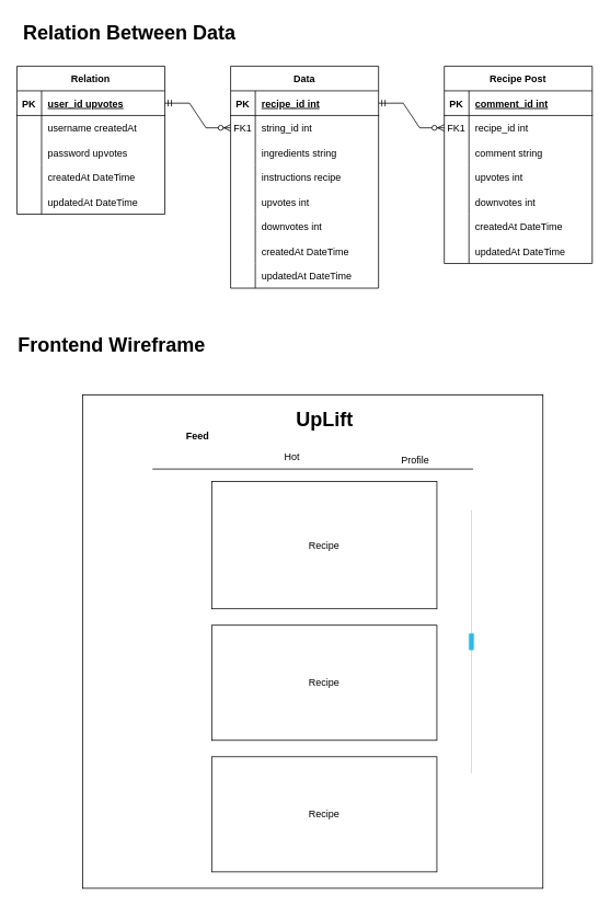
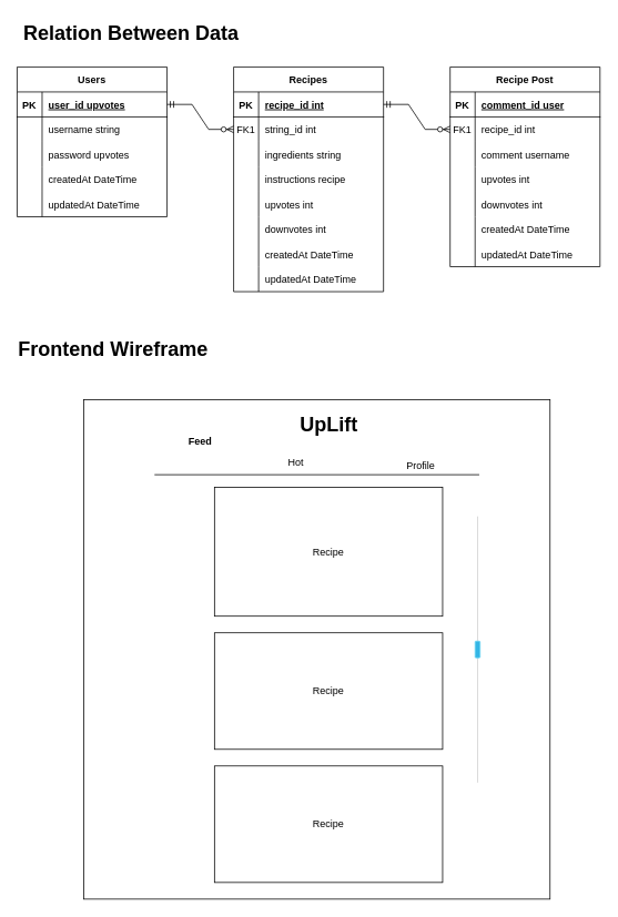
- <mxCell id="27" value="Relation" style="shape=table;startSize=30;container=1;collapsible=1;childLayout=tableLayout;fixedRows=1;rowLines=0;fontStyle=1;align=center;resizeLast=1;" vertex="1" parent="1"><mxGeometry x="20" y="80" width="180" height="180" as="geometry" /></mxCell>
+ <mxCell id="27" value="Users" style="shape=table;startSize=30;container=1;collapsible=1;childLayout=tableLayout;fixedRows=1;rowLines=0;fontStyle=1;align=center;resizeLast=1;" vertex="1" parent="1"><mxGeometry x="20" y="80" width="180" height="180" as="geometry" /></mxCell>
- <mxCell id="2" value="Data" style="shape=table;startSize=30;container=1;collapsible=1;childLayout=tableLayout;fixedRows=1;rowLines=0;fontStyle=1;align=center;resizeLast=1;" vertex="1" parent="1"><mxGeometry x="280" y="80" width="180" height="270" as="geometry" /></mxCell>
+ <mxCell id="2" value="Recipes" style="shape=table;startSize=30;container=1;collapsible=1;childLayout=tableLayout;fixedRows=1;rowLines=0;fontStyle=1;align=center;resizeLast=1;" vertex="1" parent="1"><mxGeometry x="280" y="80" width="180" height="270" as="geometry" /></mxCell>
- <mxCell id="46" value="comment_id int" style="shape=partialRectangle;connectable=0;fillColor=none;top=0;left=0;bottom=0;right=0;align=left;spacingLeft=6;fontStyle=5;overflow=hidden;" vertex="1" parent="44"><mxGeometry x="30" width="150" height="30" as="geometry"><mxRectangle width="150" height="30" as="alternateBounds" /></mxGeometry></mxCell>
+ <mxCell id="46" value="comment_id user" style="shape=partialRectangle;connectable=0;fillColor=none;top=0;left=0;bottom=0;right=0;align=left;spacingLeft=6;fontStyle=5;overflow=hidden;" vertex="1" parent="44"><mxGeometry x="30" width="150" height="30" as="geometry"><mxRectangle width="150" height="30" as="alternateBounds" /></mxGeometry></mxCell>
- <mxCell id="33" value="username createdAt" style="shape=partialRectangle;connectable=0;fillColor=none;top=0;left=0;bottom=0;right=0;align=left;spacingLeft=6;overflow=hidden;" vertex="1" parent="31"><mxGeometry x="30" width="150" height="30" as="geometry"><mxRectangle width="150" height="30" as="alternateBounds" /></mxGeometry></mxCell>
+ <mxCell id="33" value="username string" style="shape=partialRectangle;connectable=0;fillColor=none;top=0;left=0;bottom=0;right=0;align=left;spacingLeft=6;overflow=hidden;" vertex="1" parent="31"><mxGeometry x="30" width="150" height="30" as="geometry"><mxRectangle width="150" height="30" as="alternateBounds" /></mxGeometry></mxCell>
- <mxCell id="52" value="comment string" style="shape=partialRectangle;connectable=0;fillColor=none;top=0;left=0;bottom=0;right=0;align=left;spacingLeft=6;overflow=hidden;" vertex="1" parent="50"><mxGeometry x="30" width="150" height="30" as="geometry"><mxRectangle width="150" height="30" as="alternateBounds" /></mxGeometry></mxCell>
+ <mxCell id="52" value="comment username" style="shape=partialRectangle;connectable=0;fillColor=none;top=0;left=0;bottom=0;right=0;align=left;spacingLeft=6;overflow=hidden;" vertex="1" parent="50"><mxGeometry x="30" width="150" height="30" as="geometry"><mxRectangle width="150" height="30" as="alternateBounds" /></mxGeometry></mxCell>
